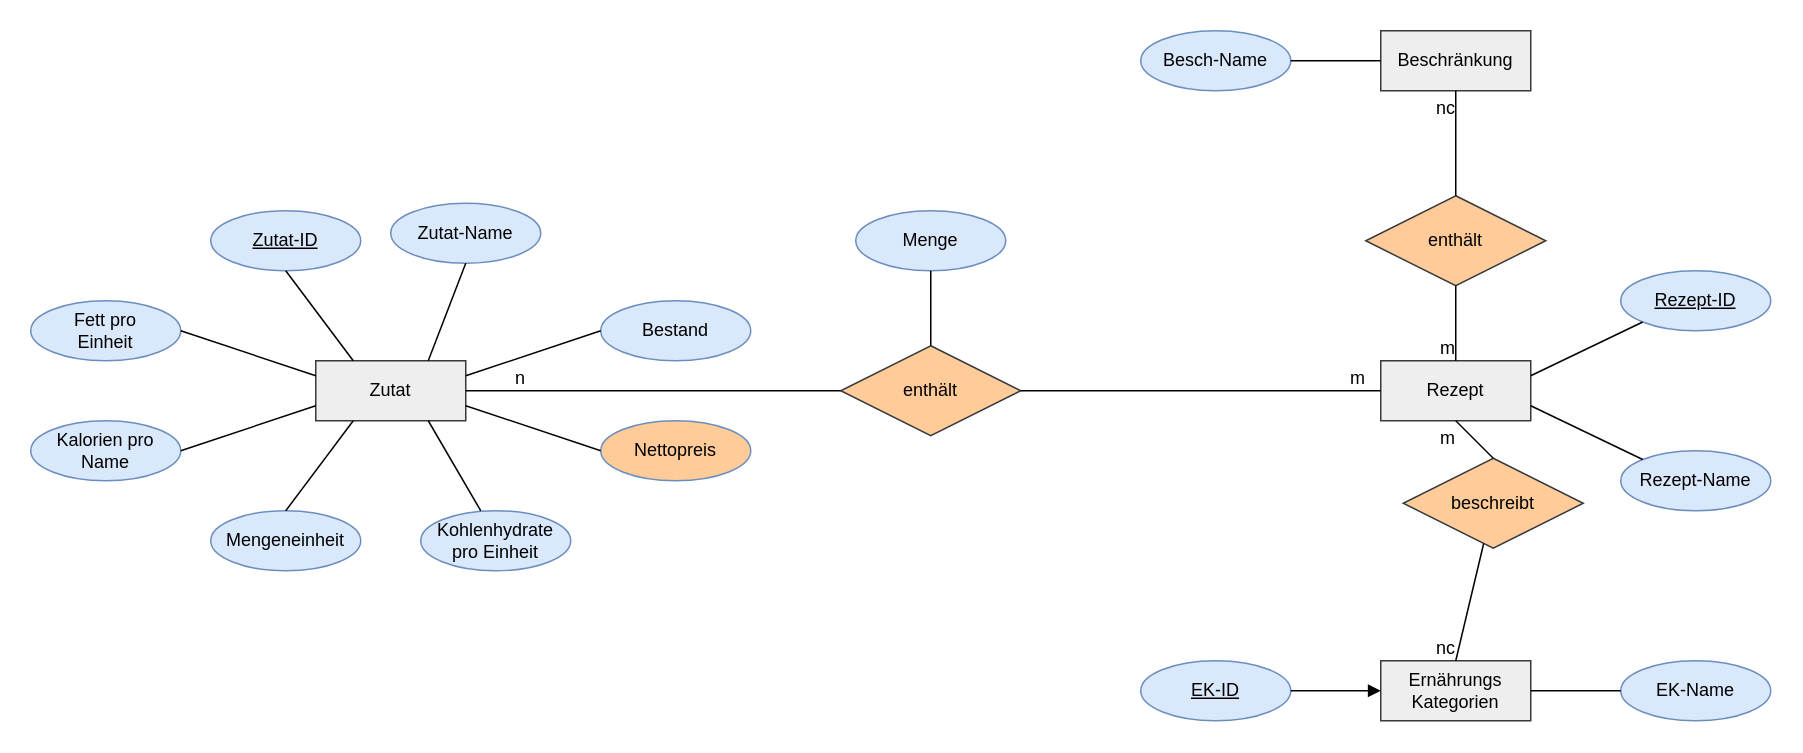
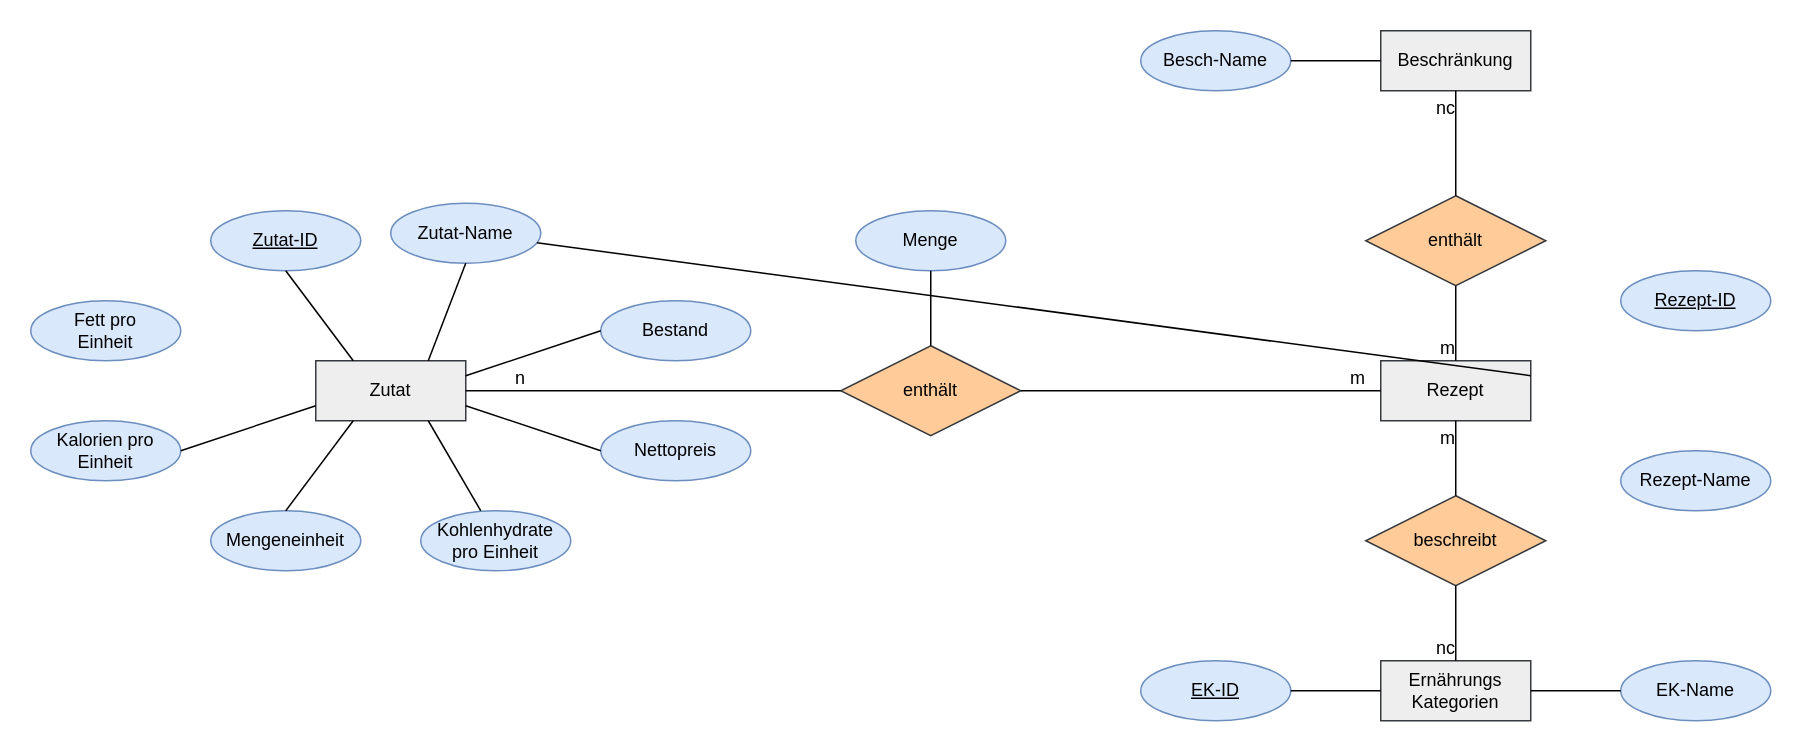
- <mxCell id="33" value="" style="endArrow=none;html=1;rounded=0;exitX=1;exitY=0.25;exitDx=0;exitDy=0;entryX=0;entryY=1;entryDx=0;entryDy=0;" parent="1" source="12" target="19" edge="1"><mxGeometry relative="1" as="geometry"><mxPoint x="520" y="180" as="sourcePoint" /><mxPoint x="1090" y="230" as="targetPoint" /></mxGeometry></mxCell>
+ <mxCell id="33" value="" style="endArrow=none;html=1;rounded=0;exitX=1;exitY=0.25;exitDx=0;exitDy=0;" parent="1" source="12" target="3" edge="1"><mxGeometry relative="1" as="geometry"><mxPoint x="520" y="180" as="sourcePoint" /><mxPoint x="1090" y="230" as="targetPoint" /></mxGeometry></mxCell>
- <mxCell id="23" value="" style="endArrow=none;html=1;rounded=0;exitX=1;exitY=0.5;exitDx=0;exitDy=0;entryX=0;entryY=0.25;entryDx=0;entryDy=0;" parent="1" source="9" target="2" edge="1"><mxGeometry relative="1" as="geometry"><mxPoint x="230" y="160" as="sourcePoint" /><mxPoint x="170" y="280" as="targetPoint" /></mxGeometry></mxCell>
- <mxCell id="34" value="" style="endArrow=none;html=1;rounded=0;entryX=1;entryY=0.75;entryDx=0;entryDy=0;exitX=0;exitY=0;exitDx=0;exitDy=0;" parent="1" source="18" target="12" edge="1"><mxGeometry relative="1" as="geometry"><mxPoint x="1100" y="290" as="sourcePoint" /><mxPoint x="1030" y="280" as="targetPoint" /></mxGeometry></mxCell>
- <mxCell id="8" value="&lt;div&gt;Kalorien pro&lt;/div&gt;&lt;div&gt;Name&lt;br&gt;&lt;/div&gt;" style="ellipse;whiteSpace=wrap;html=1;align=center;fillColor=#dae8fc;strokeColor=#6c8ebf;" parent="1" vertex="1"><mxGeometry x="20" y="280" width="100" height="40" as="geometry" /></mxCell>
+ <mxCell id="8" value="&lt;div&gt;Kalorien pro&lt;/div&gt;&lt;div&gt;Einheit&lt;br&gt;&lt;/div&gt;" style="ellipse;whiteSpace=wrap;html=1;align=center;fillColor=#dae8fc;strokeColor=#6c8ebf;" parent="1" vertex="1"><mxGeometry x="20" y="280" width="100" height="40" as="geometry" /></mxCell>
- <mxCell id="6" value="Nettopreis" style="ellipse;whiteSpace=wrap;html=1;align=center;fillColor=#ffcc99;strokeColor=#6c8ebf;" parent="1" vertex="1"><mxGeometry x="400" y="280" width="100" height="40" as="geometry" /></mxCell>
+ <mxCell id="6" value="Nettopreis" style="ellipse;whiteSpace=wrap;html=1;align=center;fillColor=#dae8fc;strokeColor=#6c8ebf;" parent="1" vertex="1"><mxGeometry x="400" y="280" width="100" height="40" as="geometry" /></mxCell>
- <mxCell id="17" value="beschreibt" style="shape=rhombus;perimeter=rhombusPerimeter;whiteSpace=wrap;html=1;align=center;fillColor=#ffcc99;strokeColor=#36393d;" parent="1" vertex="1"><mxGeometry x="935" y="305" width="120" height="60" as="geometry" /></mxCell>
+ <mxCell id="17" value="beschreibt" style="shape=rhombus;perimeter=rhombusPerimeter;whiteSpace=wrap;html=1;align=center;fillColor=#ffcc99;strokeColor=#36393d;" parent="1" vertex="1"><mxGeometry x="910" y="330" width="120" height="60" as="geometry" /></mxCell>
- <mxCell id="35" value="" style="endArrow=block;html=1;rounded=0;entryX=0;entryY=0.5;entryDx=0;entryDy=0;exitX=1;exitY=0.5;exitDx=0;exitDy=0;" parent="1" source="21" target="14" edge="1"><mxGeometry relative="1" as="geometry"><mxPoint x="520" y="180" as="sourcePoint" /><mxPoint x="870" y="460" as="targetPoint" /></mxGeometry></mxCell>
+ <mxCell id="35" value="" style="endArrow=none;html=1;rounded=0;entryX=0;entryY=0.5;entryDx=0;entryDy=0;exitX=1;exitY=0.5;exitDx=0;exitDy=0;" parent="1" source="21" target="14" edge="1"><mxGeometry relative="1" as="geometry"><mxPoint x="520" y="180" as="sourcePoint" /><mxPoint x="870" y="460" as="targetPoint" /></mxGeometry></mxCell>
